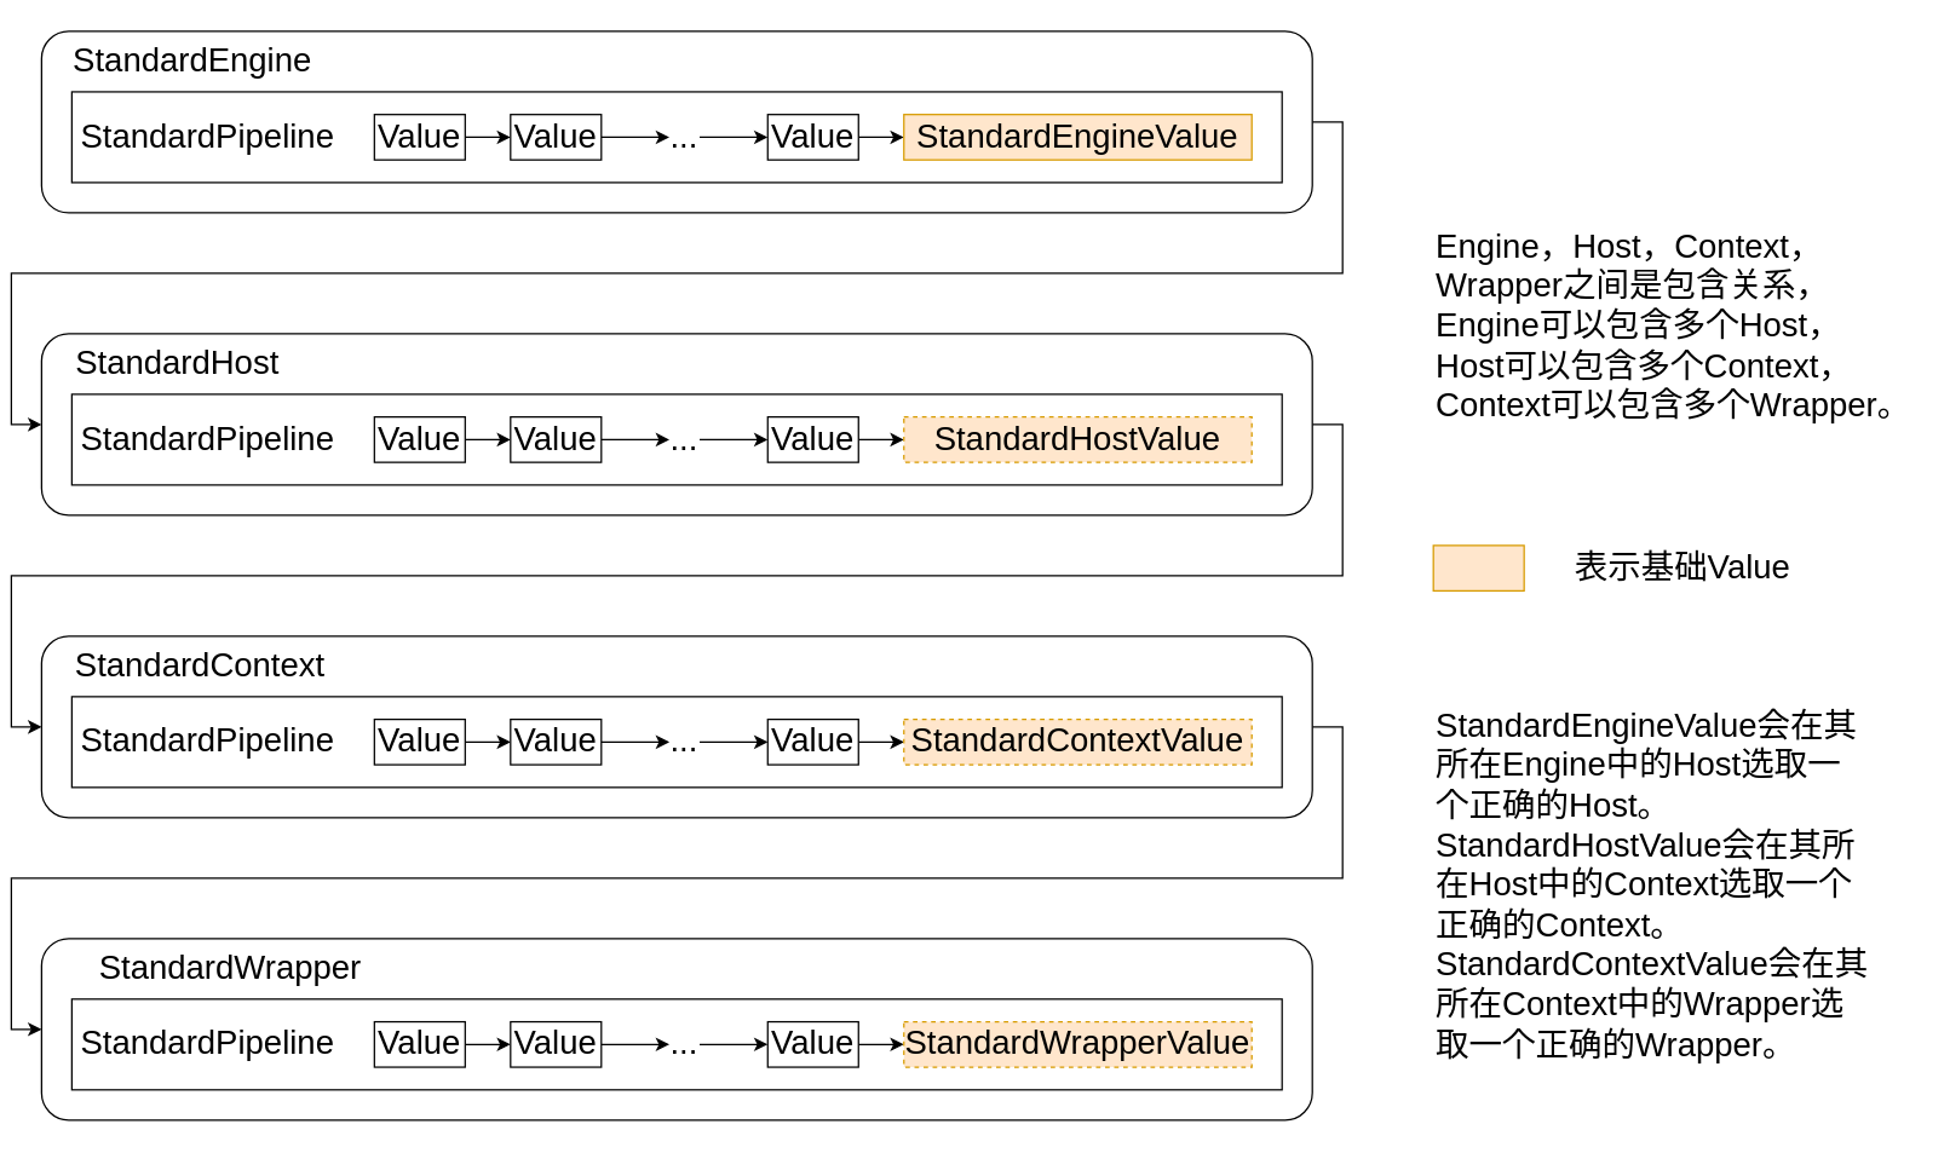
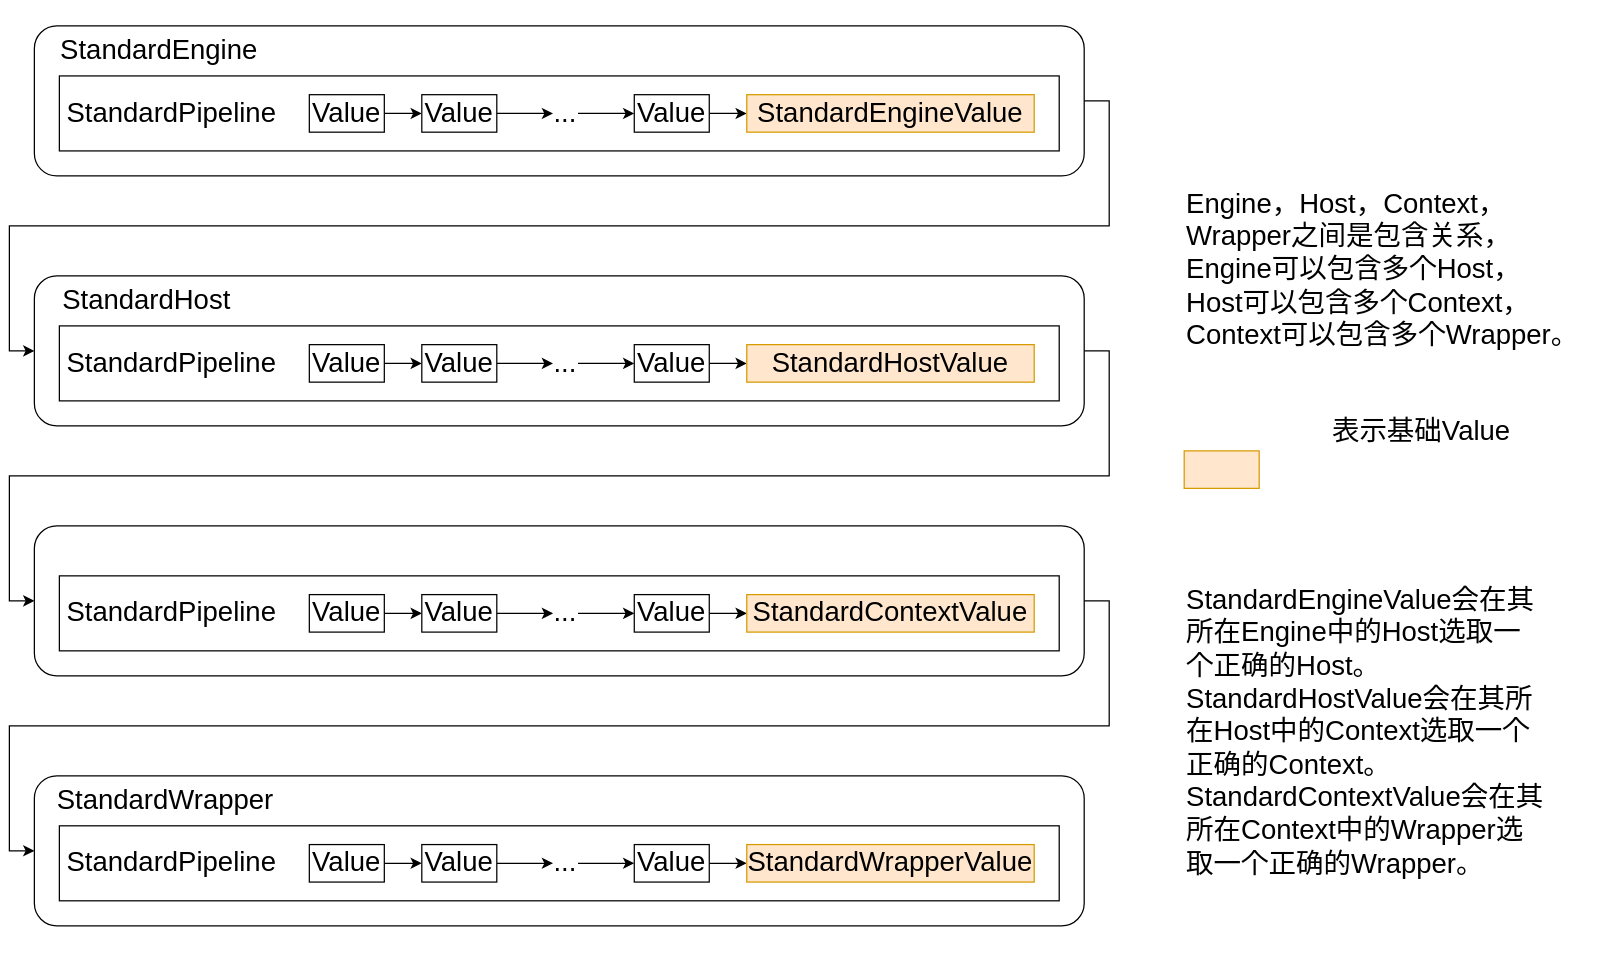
- <mxCell id="27" value="StandardHostValue" style="rounded=0;whiteSpace=wrap;html=1;fontSize=22;fillColor=#ffe6cc;strokeColor=#d79b00;dashed=1;" vertex="1" parent="1"><mxGeometry x="590" y="275" width="230" height="30" as="geometry" /></mxCell>
+ <mxCell id="27" value="StandardHostValue" style="rounded=0;whiteSpace=wrap;html=1;fontSize=22;fillColor=#ffe6cc;strokeColor=#d79b00;" vertex="1" parent="1"><mxGeometry x="590" y="275" width="230" height="30" as="geometry" /></mxCell>
- <mxCell id="59" value="表示基础Value" style="text;html=1;strokeColor=none;fillColor=none;align=center;verticalAlign=middle;whiteSpace=wrap;rounded=0;fontSize=22;" vertex="1" parent="1"><mxGeometry x="1030" y="365" width="150" height="20" as="geometry" /></mxCell>
+ <mxCell id="59" value="表示基础Value" style="text;html=1;strokeColor=none;fillColor=none;align=center;verticalAlign=middle;whiteSpace=wrap;rounded=0;fontSize=22;" vertex="1" parent="1"><mxGeometry x="1055" y="335" width="150" height="20" as="geometry" /></mxCell>
- <mxCell id="33" value="StandardContext" style="text;html=1;strokeColor=none;fillColor=none;align=center;verticalAlign=middle;whiteSpace=wrap;rounded=0;fontSize=22;" vertex="1" parent="1"><mxGeometry x="40" y="430" width="170" height="20" as="geometry" /></mxCell>
- <mxCell id="41" value="StandardContextValue" style="rounded=0;whiteSpace=wrap;html=1;fontSize=22;fillColor=#ffe6cc;strokeColor=#d79b00;dashed=1;" vertex="1" parent="1"><mxGeometry x="590" y="475" width="230" height="30" as="geometry" /></mxCell>
+ <mxCell id="41" value="StandardContextValue" style="rounded=0;whiteSpace=wrap;html=1;fontSize=22;fillColor=#ffe6cc;strokeColor=#d79b00;" vertex="1" parent="1"><mxGeometry x="590" y="475" width="230" height="30" as="geometry" /></mxCell>
- <mxCell id="46" value="StandardWrapper" style="text;html=1;strokeColor=none;fillColor=none;align=center;verticalAlign=middle;whiteSpace=wrap;rounded=0;fontSize=22;" vertex="1" parent="1"><mxGeometry x="60" y="630" width="170" height="20" as="geometry" /></mxCell>
+ <mxCell id="46" value="StandardWrapper" style="text;html=1;strokeColor=none;fillColor=none;align=center;verticalAlign=middle;whiteSpace=wrap;rounded=0;fontSize=22;" vertex="1" parent="1"><mxGeometry x="40" y="630" width="170" height="20" as="geometry" /></mxCell>
- <mxCell id="54" value="StandardWrapperValue" style="rounded=0;whiteSpace=wrap;html=1;fontSize=22;fillColor=#ffe6cc;strokeColor=#d79b00;dashed=1;" vertex="1" parent="1"><mxGeometry x="590" y="675" width="230" height="30" as="geometry" /></mxCell>
+ <mxCell id="54" value="StandardWrapperValue" style="rounded=0;whiteSpace=wrap;html=1;fontSize=22;fillColor=#ffe6cc;strokeColor=#d79b00;" vertex="1" parent="1"><mxGeometry x="590" y="675" width="230" height="30" as="geometry" /></mxCell>
